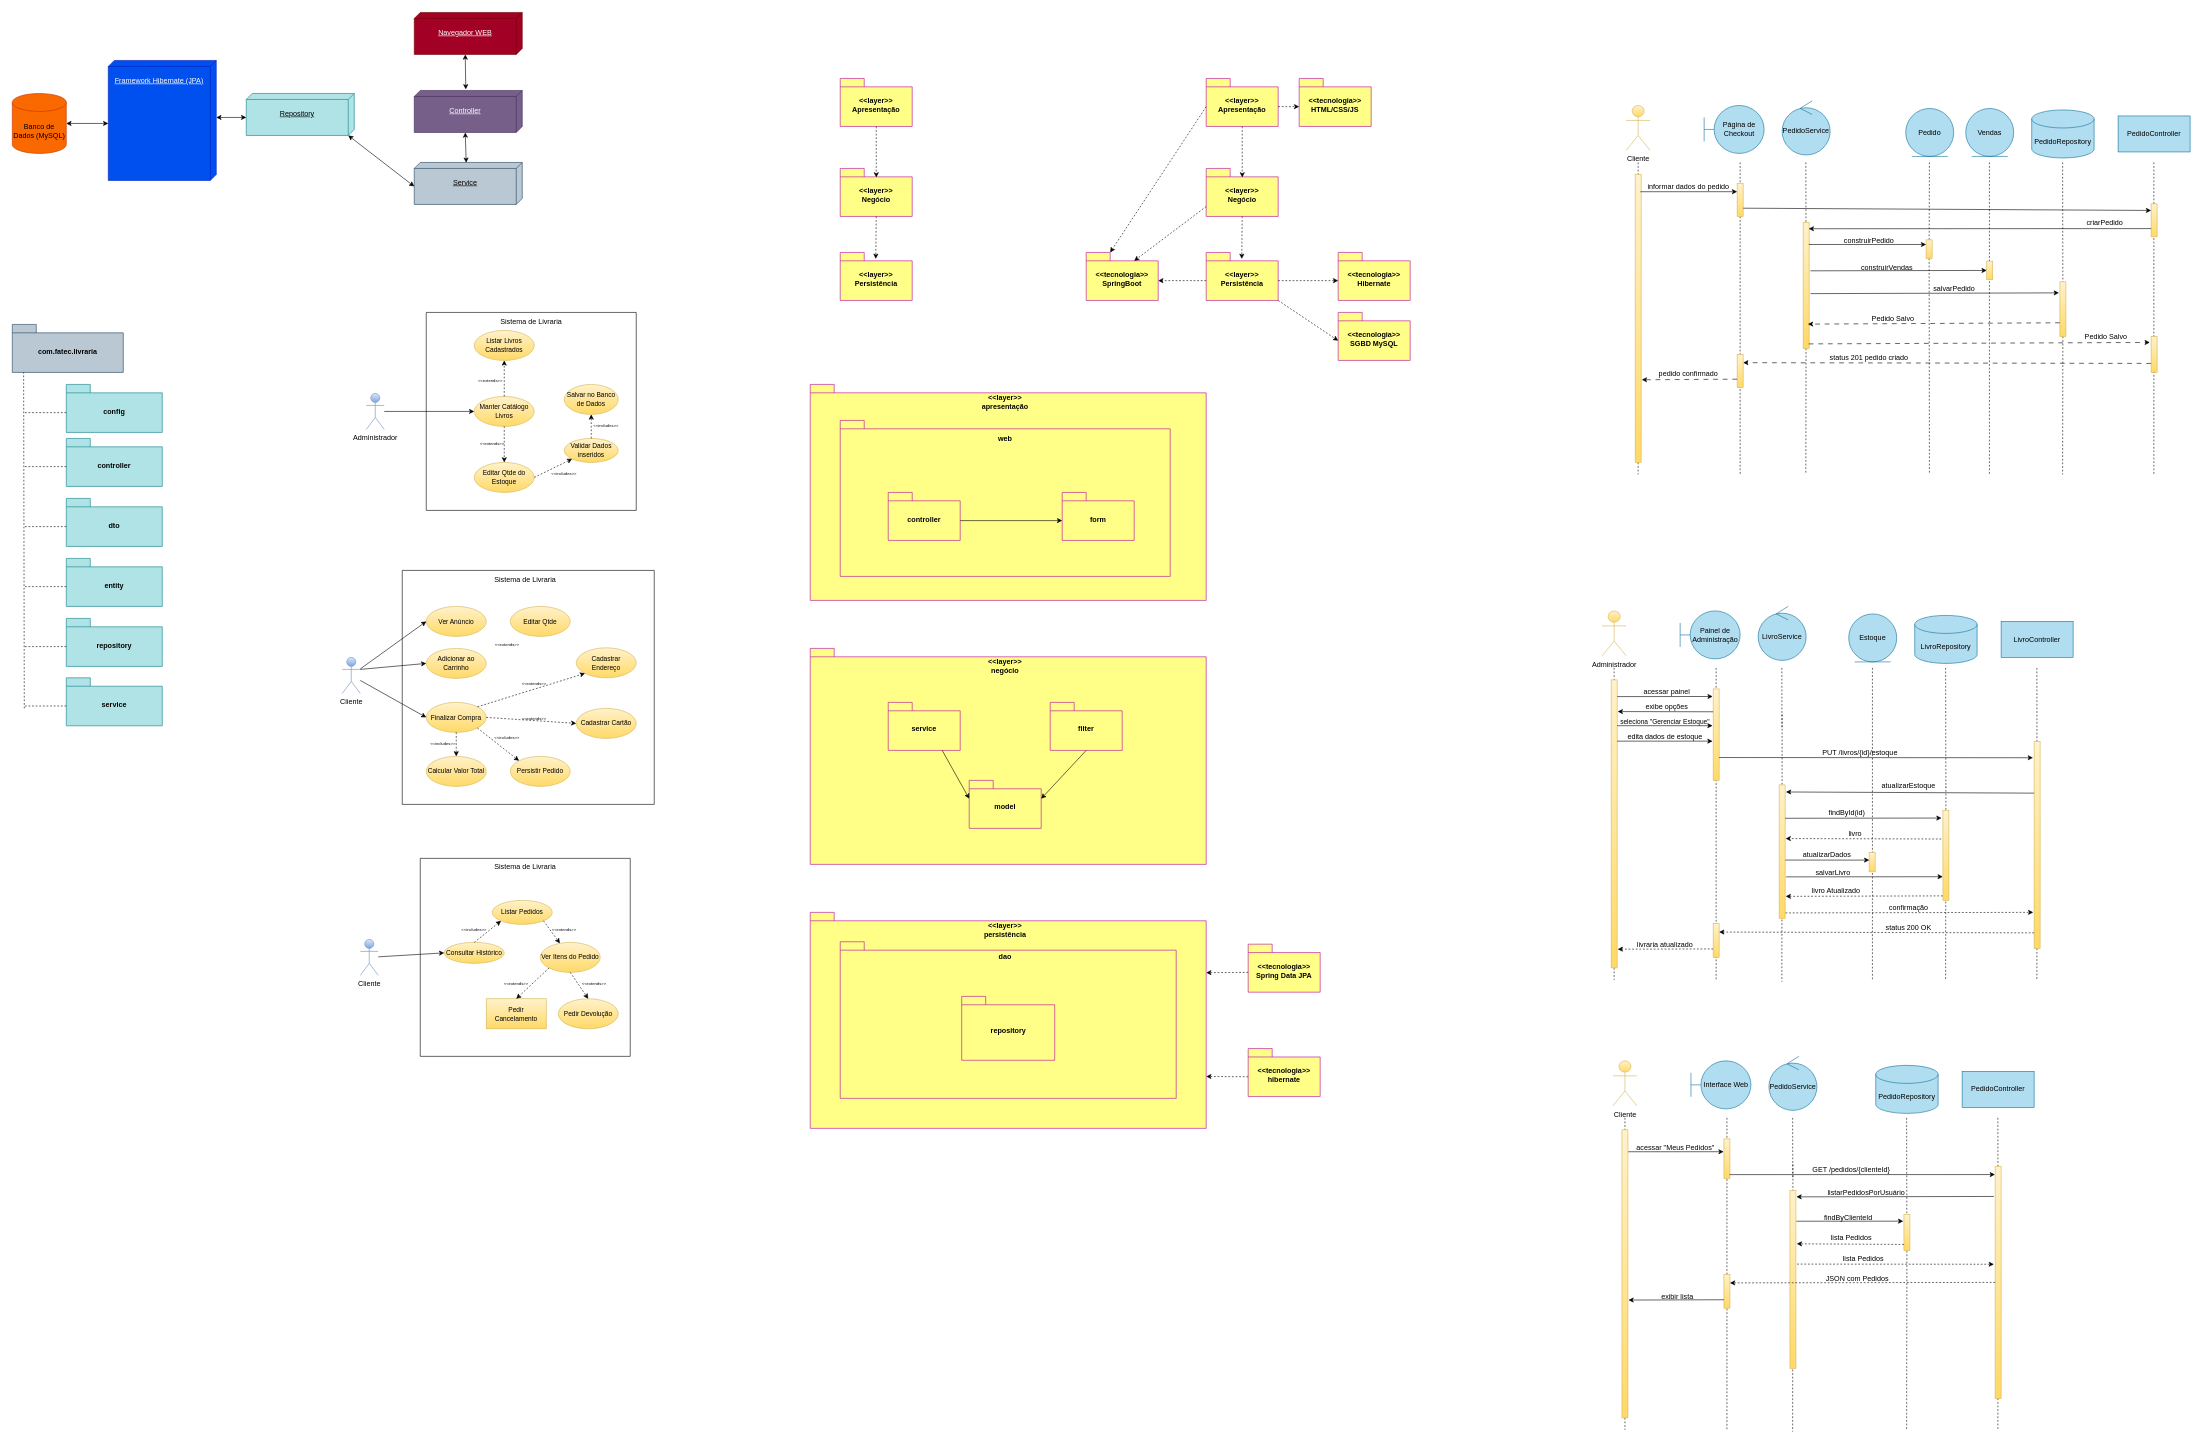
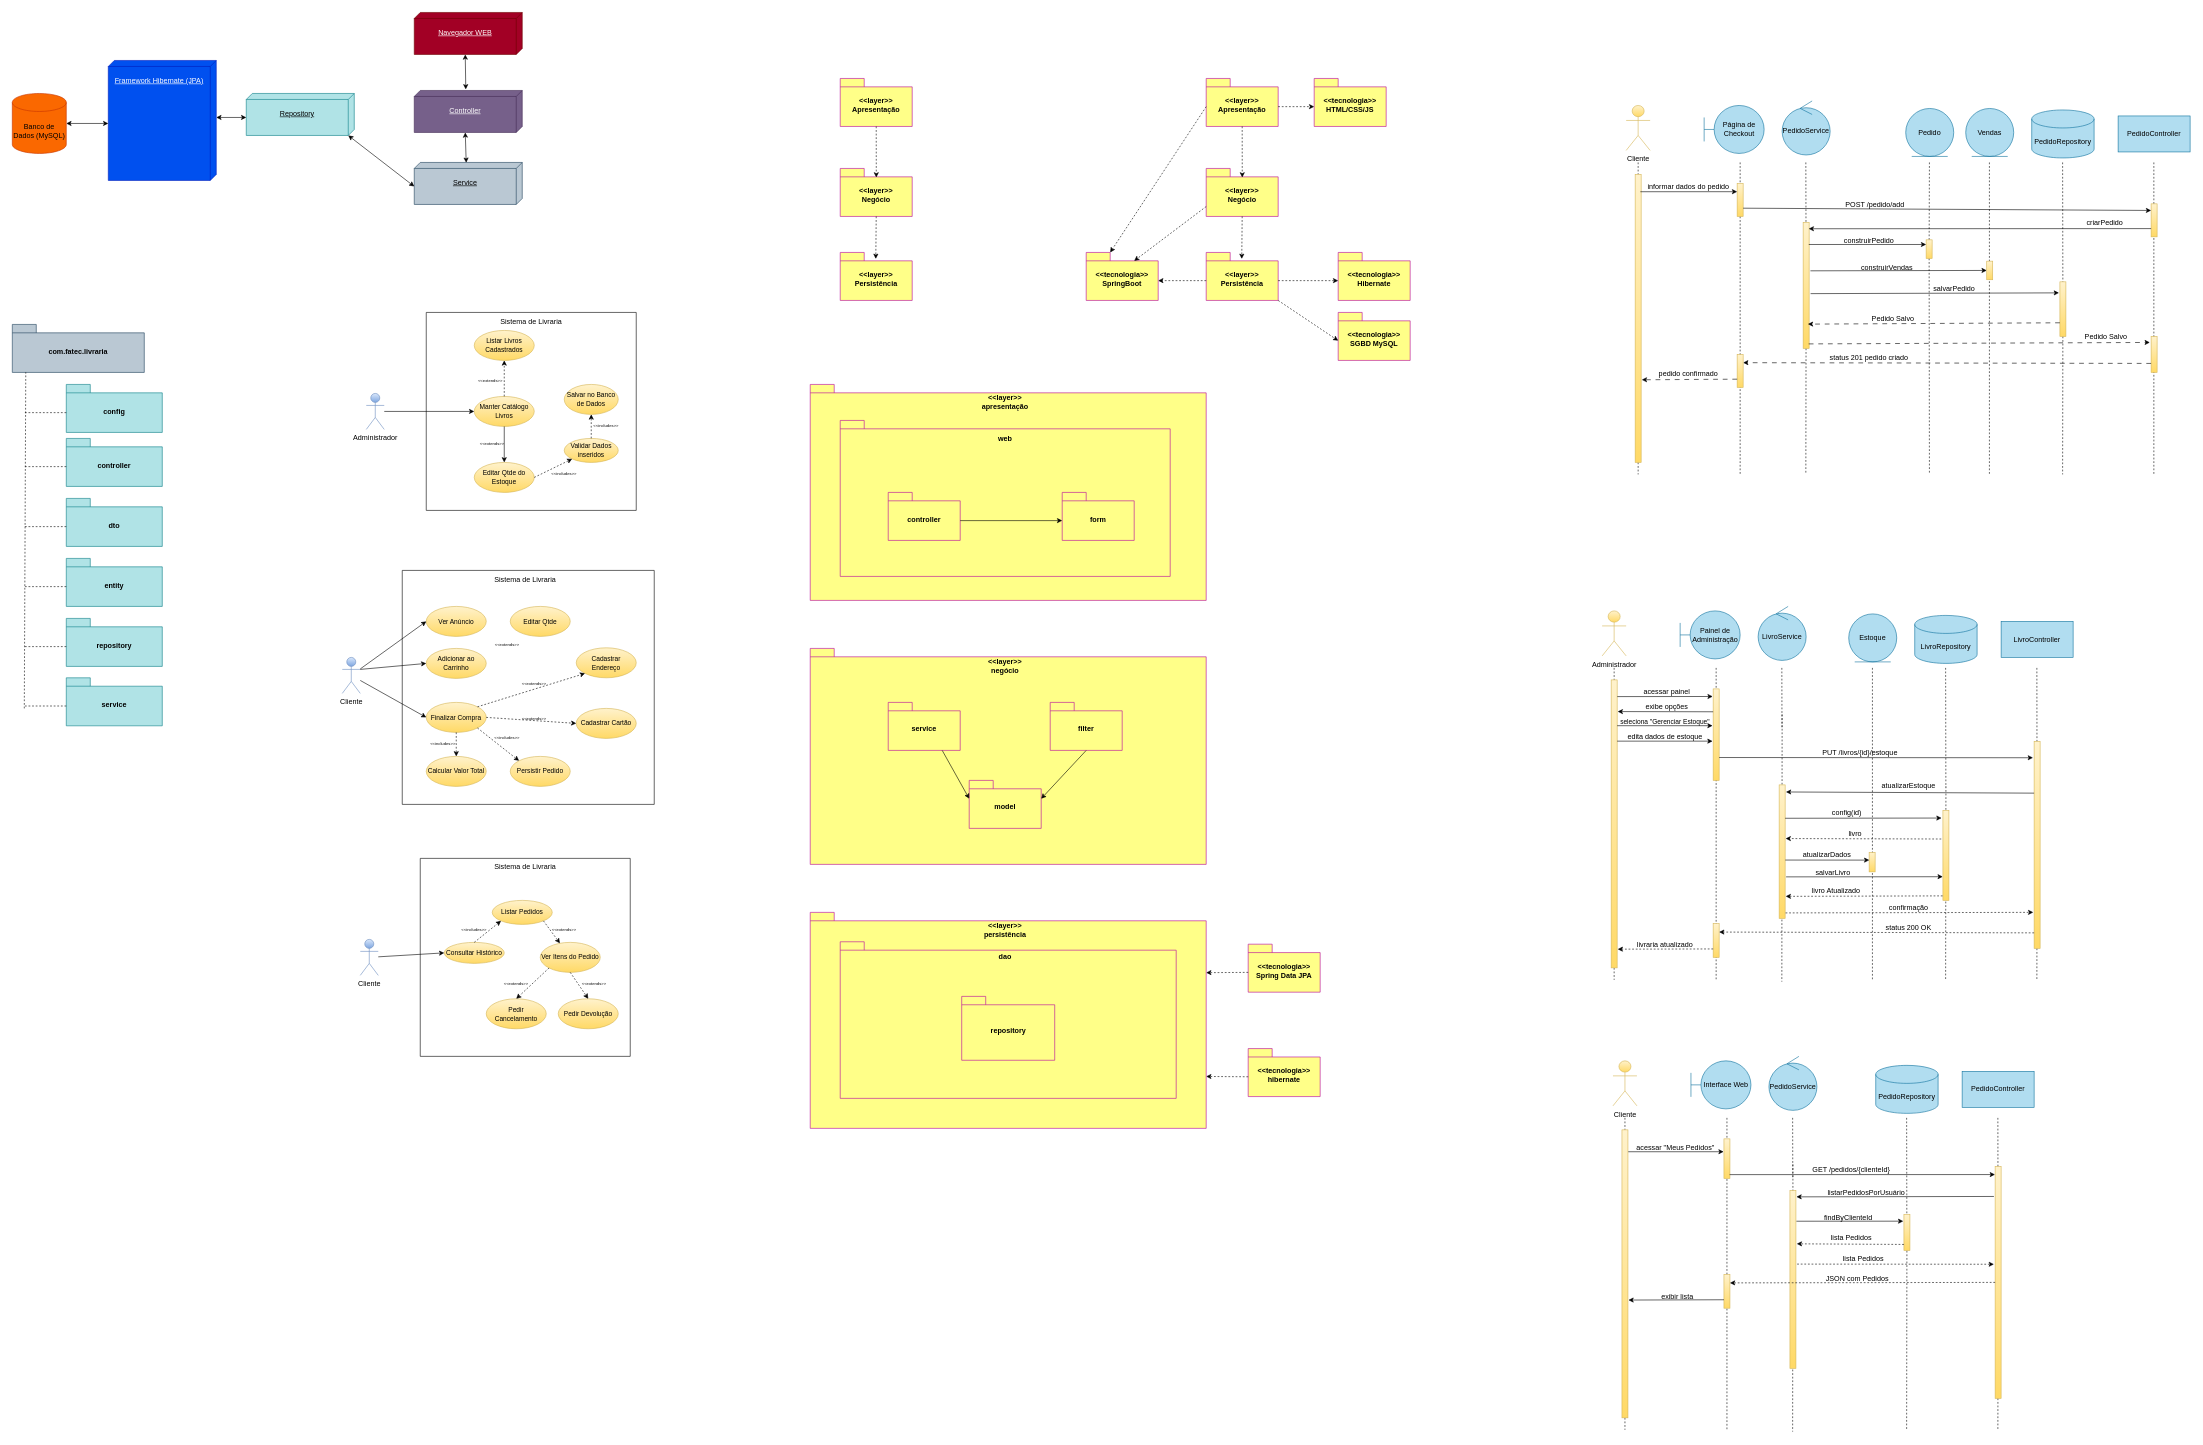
- <mxCell id="100" value="&amp;lt;&amp;lt;tecnologia&amp;gt;&amp;gt;&lt;div&gt;HTML/CSS/JS&lt;/div&gt;" style="shape=folder;fontStyle=1;spacingTop=10;tabWidth=40;tabHeight=14;tabPosition=left;html=1;whiteSpace=wrap;fillColor=#ffff88;strokeColor=light-dark(#b8009f, #babdc0);" parent="1" vertex="1"><mxGeometry x="2165" y="130" width="120" height="80" as="geometry" /></mxCell>
+ <mxCell id="100" value="&amp;lt;&amp;lt;tecnologia&amp;gt;&amp;gt;&lt;div&gt;HTML/CSS/JS&lt;/div&gt;" style="shape=folder;fontStyle=1;spacingTop=10;tabWidth=40;tabHeight=14;tabPosition=left;html=1;whiteSpace=wrap;fillColor=#ffff88;strokeColor=light-dark(#b8009f, #babdc0);" parent="1" vertex="1"><mxGeometry x="2190" y="130" width="120" height="80" as="geometry" /></mxCell>
+ <mxCell id="148" value="POST /pedido/add" style="text;html=1;align=center;verticalAlign=middle;whiteSpace=wrap;rounded=0;" vertex="1" parent="1"><mxGeometry x="3040" y="325" width="170" height="30" as="geometry" /></mxCell>
- <mxCell id="16" value="com.fatec.livraria" style="shape=folder;fontStyle=1;spacingTop=10;tabWidth=40;tabHeight=14;tabPosition=left;html=1;whiteSpace=wrap;fillColor=#bac8d3;strokeColor=#23445d;" parent="1" vertex="1"><mxGeometry x="20" y="540" width="185" height="80" as="geometry" /></mxCell>
+ <mxCell id="16" value="com.fatec.livraria" style="shape=folder;fontStyle=1;spacingTop=10;tabWidth=40;tabHeight=14;tabPosition=left;html=1;whiteSpace=wrap;fillColor=#bac8d3;strokeColor=#23445d;" parent="1" vertex="1"><mxGeometry x="20" y="540" width="220" height="80" as="geometry" /></mxCell>
- <mxCell id="38" value="" style="endArrow=classic;html=1;rounded=0;exitX=0.5;exitY=1;exitDx=0;exitDy=0;entryX=0.5;entryY=0;entryDx=0;entryDy=0;dashed=1;" parent="31" source="33" target="35" edge="1"><mxGeometry width="50" height="50" relative="1" as="geometry"><mxPoint x="90" y="180" as="sourcePoint" /><mxPoint x="140" y="130" as="targetPoint" /></mxGeometry></mxCell>
+ <mxCell id="38" value="" style="endArrow=classic;html=1;rounded=0;exitX=0.5;exitY=1;exitDx=0;exitDy=0;entryX=0.5;entryY=0;entryDx=0;entryDy=0;dashed=0;" parent="31" source="33" target="35" edge="1"><mxGeometry width="50" height="50" relative="1" as="geometry"><mxPoint x="90" y="180" as="sourcePoint" /><mxPoint x="140" y="130" as="targetPoint" /></mxGeometry></mxCell>
- <mxCell id="208" value="findById(id)" style="text;html=1;align=center;verticalAlign=middle;whiteSpace=wrap;rounded=0;" vertex="1" parent="1"><mxGeometry x="2998" y="1340" width="160" height="30" as="geometry" /></mxCell>
+ <mxCell id="208" value="config(id)" style="text;html=1;align=center;verticalAlign=middle;whiteSpace=wrap;rounded=0;" vertex="1" parent="1"><mxGeometry x="2998" y="1340" width="160" height="30" as="geometry" /></mxCell>
- <mxCell id="77" value="&lt;font style=&quot;font-size: 11px;&quot;&gt;Pedir Cancelamento&lt;/font&gt;" style="whiteSpace=wrap;html=1;fillColor=#fff2cc;gradientColor=#ffd966;strokeColor=#d6b656;rounded=0;" parent="71" vertex="1"><mxGeometry x="110" y="234" width="100" height="50" as="geometry" /></mxCell>
+ <mxCell id="77" value="&lt;font style=&quot;font-size: 11px;&quot;&gt;Pedir Cancelamento&lt;/font&gt;" style="ellipse;whiteSpace=wrap;html=1;fillColor=#fff2cc;gradientColor=#ffd966;strokeColor=#d6b656;" parent="71" vertex="1"><mxGeometry x="110" y="234" width="100" height="50" as="geometry" /></mxCell>
